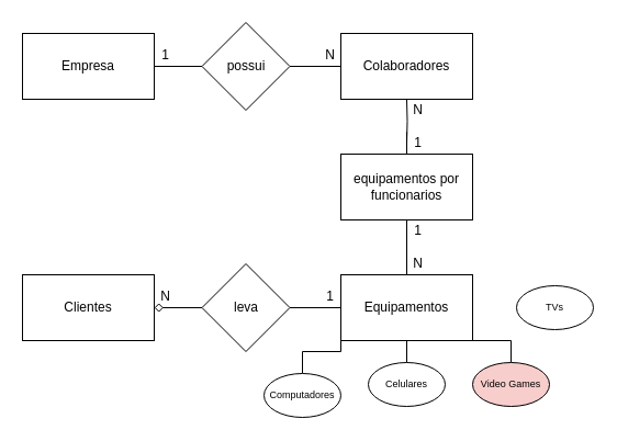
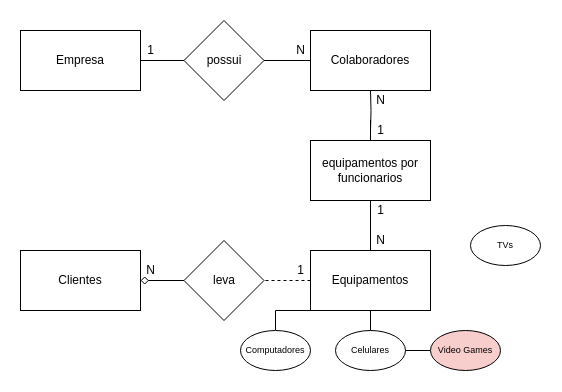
- <mxCell id="3" style="edgeStyle=orthogonalEdgeStyle;rounded=0;orthogonalLoop=1;jettySize=auto;html=1;entryX=1;entryY=0.5;entryDx=0;entryDy=0;endArrow=none;endFill=0;fontSize=12;" edge="1" parent="1" source="4" target="16"><mxGeometry relative="1" as="geometry" /></mxCell>
+ <mxCell id="3" style="edgeStyle=orthogonalEdgeStyle;rounded=0;orthogonalLoop=1;jettySize=auto;html=1;entryX=1;entryY=0.5;entryDx=0;entryDy=0;endArrow=none;endFill=0;fontSize=12;dashed=1;" edge="1" parent="1" source="4" target="16"><mxGeometry relative="1" as="geometry" /></mxCell>
- <mxCell id="11" value="TVs" style="ellipse;whiteSpace=wrap;html=1;fontSize=9;" vertex="1" parent="1"><mxGeometry x="470" y="260" width="70" height="40" as="geometry" /></mxCell>
+ <mxCell id="11" value="TVs" style="ellipse;whiteSpace=wrap;html=1;fontSize=9;" vertex="1" parent="1"><mxGeometry x="470" y="225" width="70" height="40" as="geometry" /></mxCell>
- <mxCell id="9" style="edgeStyle=orthogonalEdgeStyle;rounded=0;orthogonalLoop=1;jettySize=auto;html=1;entryX=1;entryY=1;entryDx=0;entryDy=0;fontSize=9;endArrow=none;endFill=0;" edge="1" parent="1" source="10" target="4"><mxGeometry relative="1" as="geometry" /></mxCell>
+ <mxCell id="9" style="edgeStyle=orthogonalEdgeStyle;rounded=0;orthogonalLoop=1;jettySize=auto;html=1;fontSize=9;endArrow=none;endFill=0;" edge="1" parent="1" source="10" target="8"><mxGeometry relative="1" as="geometry" /></mxCell>
- <mxCell id="7" value="Computadores" style="ellipse;whiteSpace=wrap;html=1;fontSize=9;" vertex="1" parent="1"><mxGeometry x="240" y="340" width="70" height="40" as="geometry" /></mxCell>
+ <mxCell id="7" value="Computadores" style="ellipse;whiteSpace=wrap;html=1;fontSize=9;" vertex="1" parent="1"><mxGeometry x="240" y="330" width="70" height="40" as="geometry" /></mxCell>
